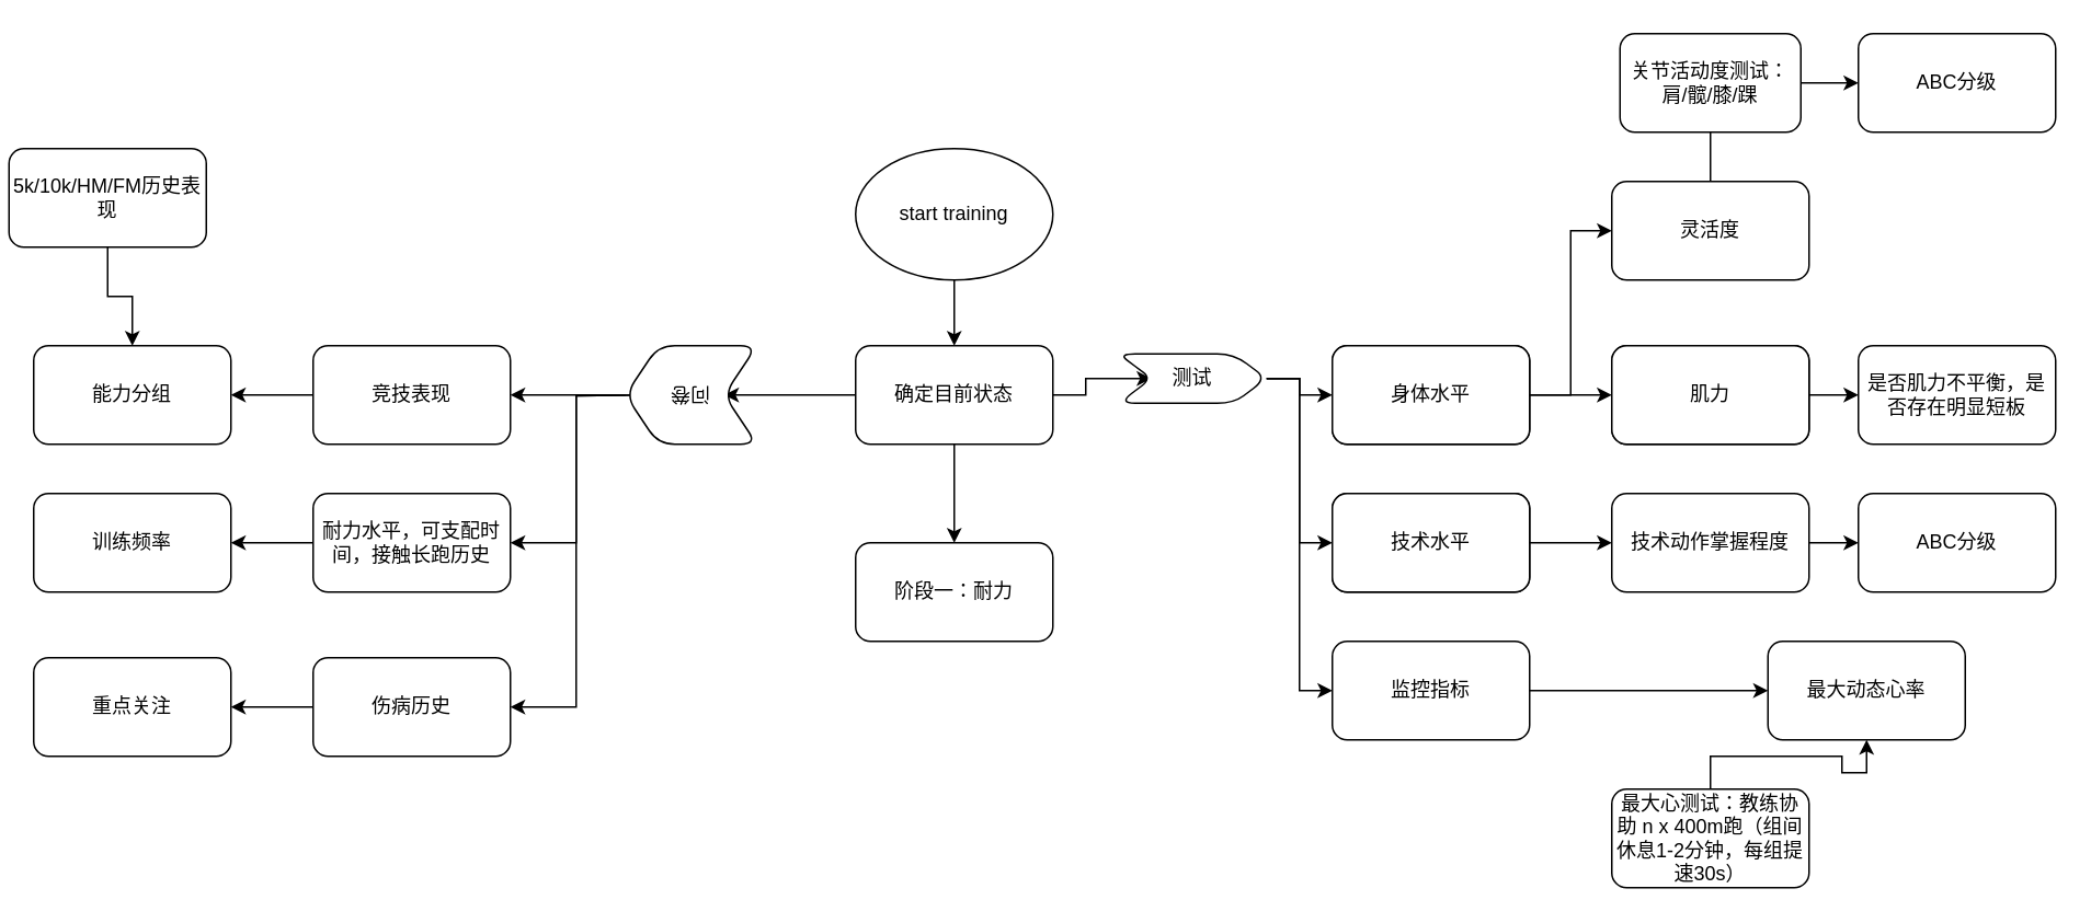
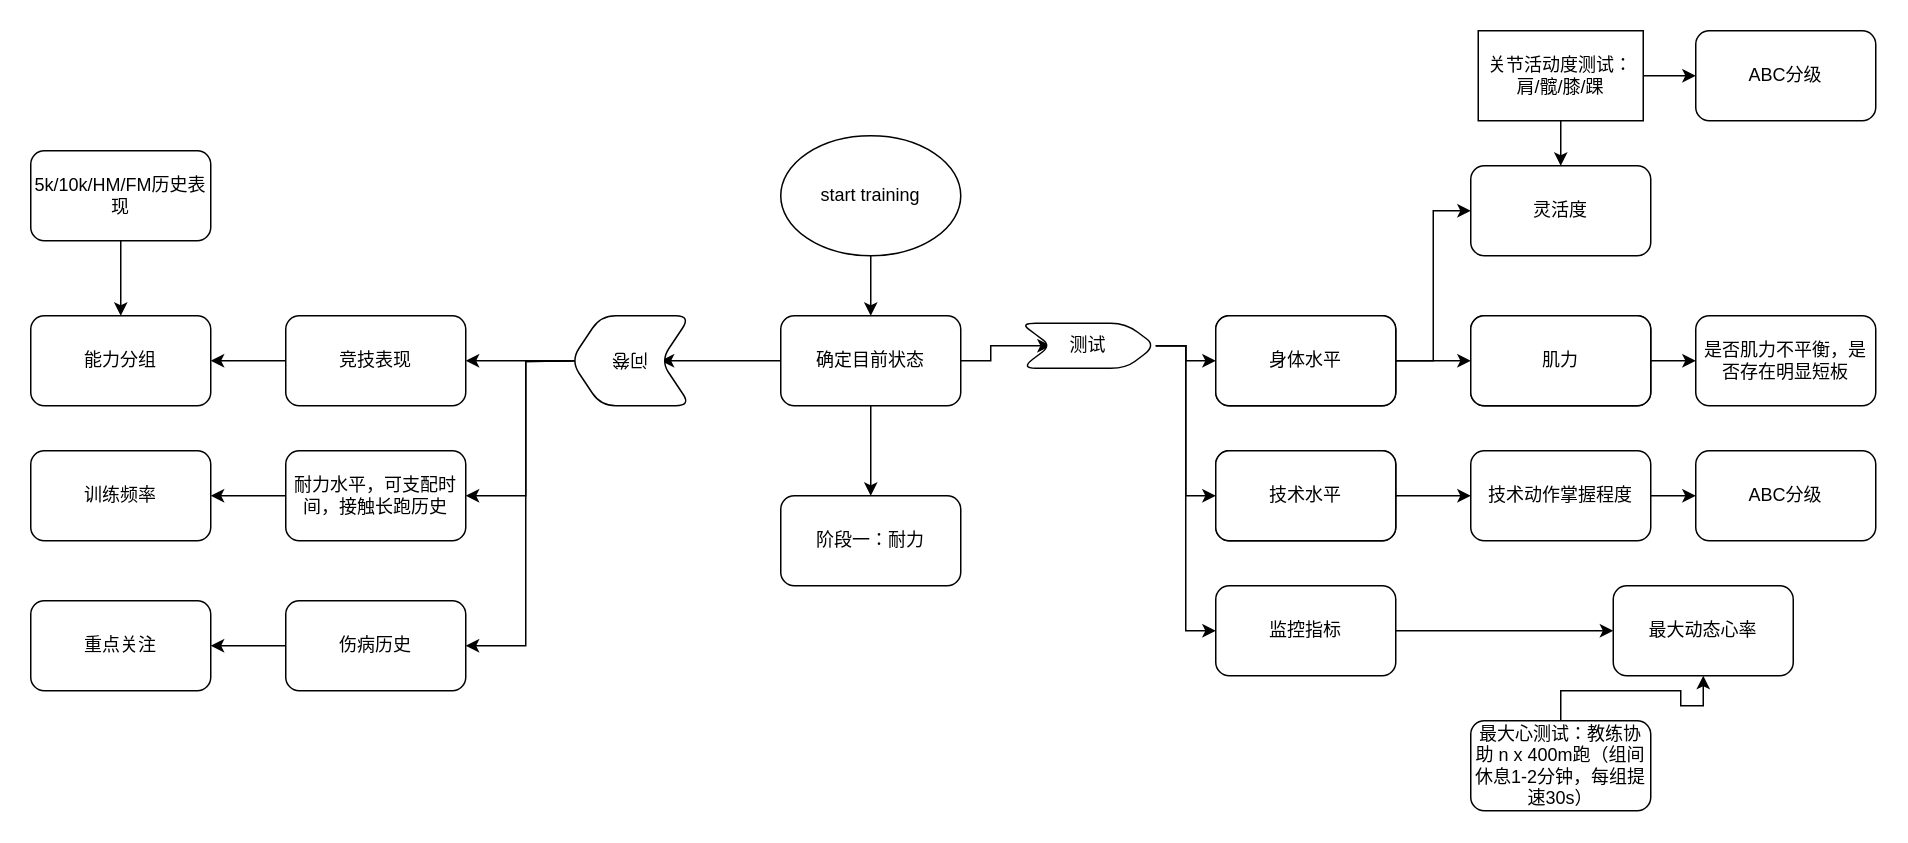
- <mxCell id="44" value="关节活动度测试：肩/髋/膝/踝" style="whiteSpace=wrap;html=1;rounded=1;" vertex="1" parent="1"><mxGeometry x="985" y="20" width="110" height="60" as="geometry" /></mxCell>
+ <mxCell id="44" value="关节活动度测试：肩/髋/膝/踝" style="whiteSpace=wrap;html=1;rounded=0;" vertex="1" parent="1"><mxGeometry x="985" y="20" width="110" height="60" as="geometry" /></mxCell>
- <mxCell id="42" value="" style="edgeStyle=orthogonalEdgeStyle;rounded=0;orthogonalLoop=1;jettySize=auto;html=1;endArrow=none;" edge="1" parent="1" source="44" target="13"><mxGeometry relative="1" as="geometry" /></mxCell>
+ <mxCell id="42" value="" style="edgeStyle=orthogonalEdgeStyle;rounded=0;orthogonalLoop=1;jettySize=auto;html=1;" edge="1" parent="1" source="44" target="13"><mxGeometry relative="1" as="geometry" /></mxCell>
- <mxCell id="17" value="5k/10k/HM/FM历史表现" style="whiteSpace=wrap;html=1;rounded=1;" vertex="1" parent="1"><mxGeometry x="5" y="90" width="120" height="60" as="geometry" /></mxCell>
+ <mxCell id="17" value="5k/10k/HM/FM历史表现" style="whiteSpace=wrap;html=1;rounded=1;" vertex="1" parent="1"><mxGeometry x="20" y="100" width="120" height="60" as="geometry" /></mxCell>
